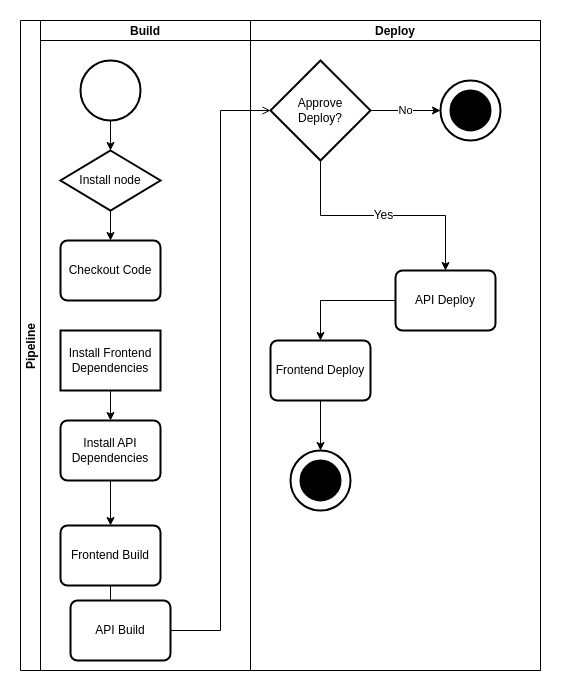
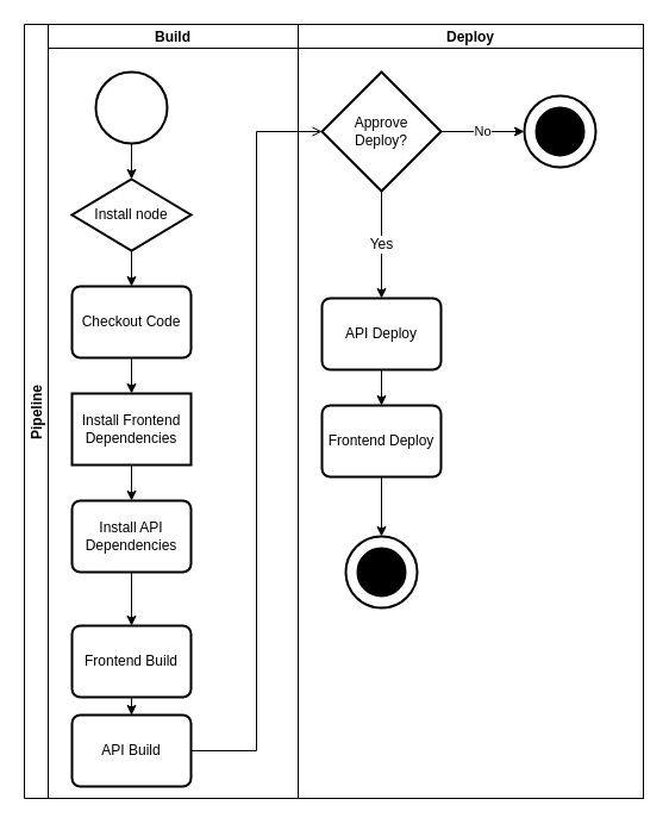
- <mxCell id="16" value="API Deploy" style="rounded=1;whiteSpace=wrap;html=1;absoluteArcSize=1;arcSize=14;strokeWidth=2;fontSize=12;" parent="13" vertex="1"><mxGeometry x="145" y="250" width="100" height="60" as="geometry" /></mxCell>
+ <mxCell id="16" value="API Deploy" style="rounded=1;whiteSpace=wrap;html=1;absoluteArcSize=1;arcSize=14;strokeWidth=2;fontSize=12;" parent="13" vertex="1"><mxGeometry x="20" y="230" width="100" height="60" as="geometry" /></mxCell>
+ <mxCell id="7" value="" style="edgeStyle=orthogonalEdgeStyle;rounded=0;orthogonalLoop=1;jettySize=auto;html=1;fontSize=12;" parent="3" source="4" target="6" edge="1"><mxGeometry relative="1" as="geometry" /></mxCell>
- <mxCell id="12" value="API Build" style="rounded=1;whiteSpace=wrap;html=1;absoluteArcSize=1;arcSize=14;strokeWidth=2;fontSize=12;" parent="3" vertex="1"><mxGeometry x="30" y="580" width="100" height="60" as="geometry" /></mxCell>
+ <mxCell id="12" value="API Build" style="rounded=1;whiteSpace=wrap;html=1;absoluteArcSize=1;arcSize=14;strokeWidth=2;fontSize=12;" parent="3" vertex="1"><mxGeometry x="20" y="580" width="100" height="60" as="geometry" /></mxCell>
